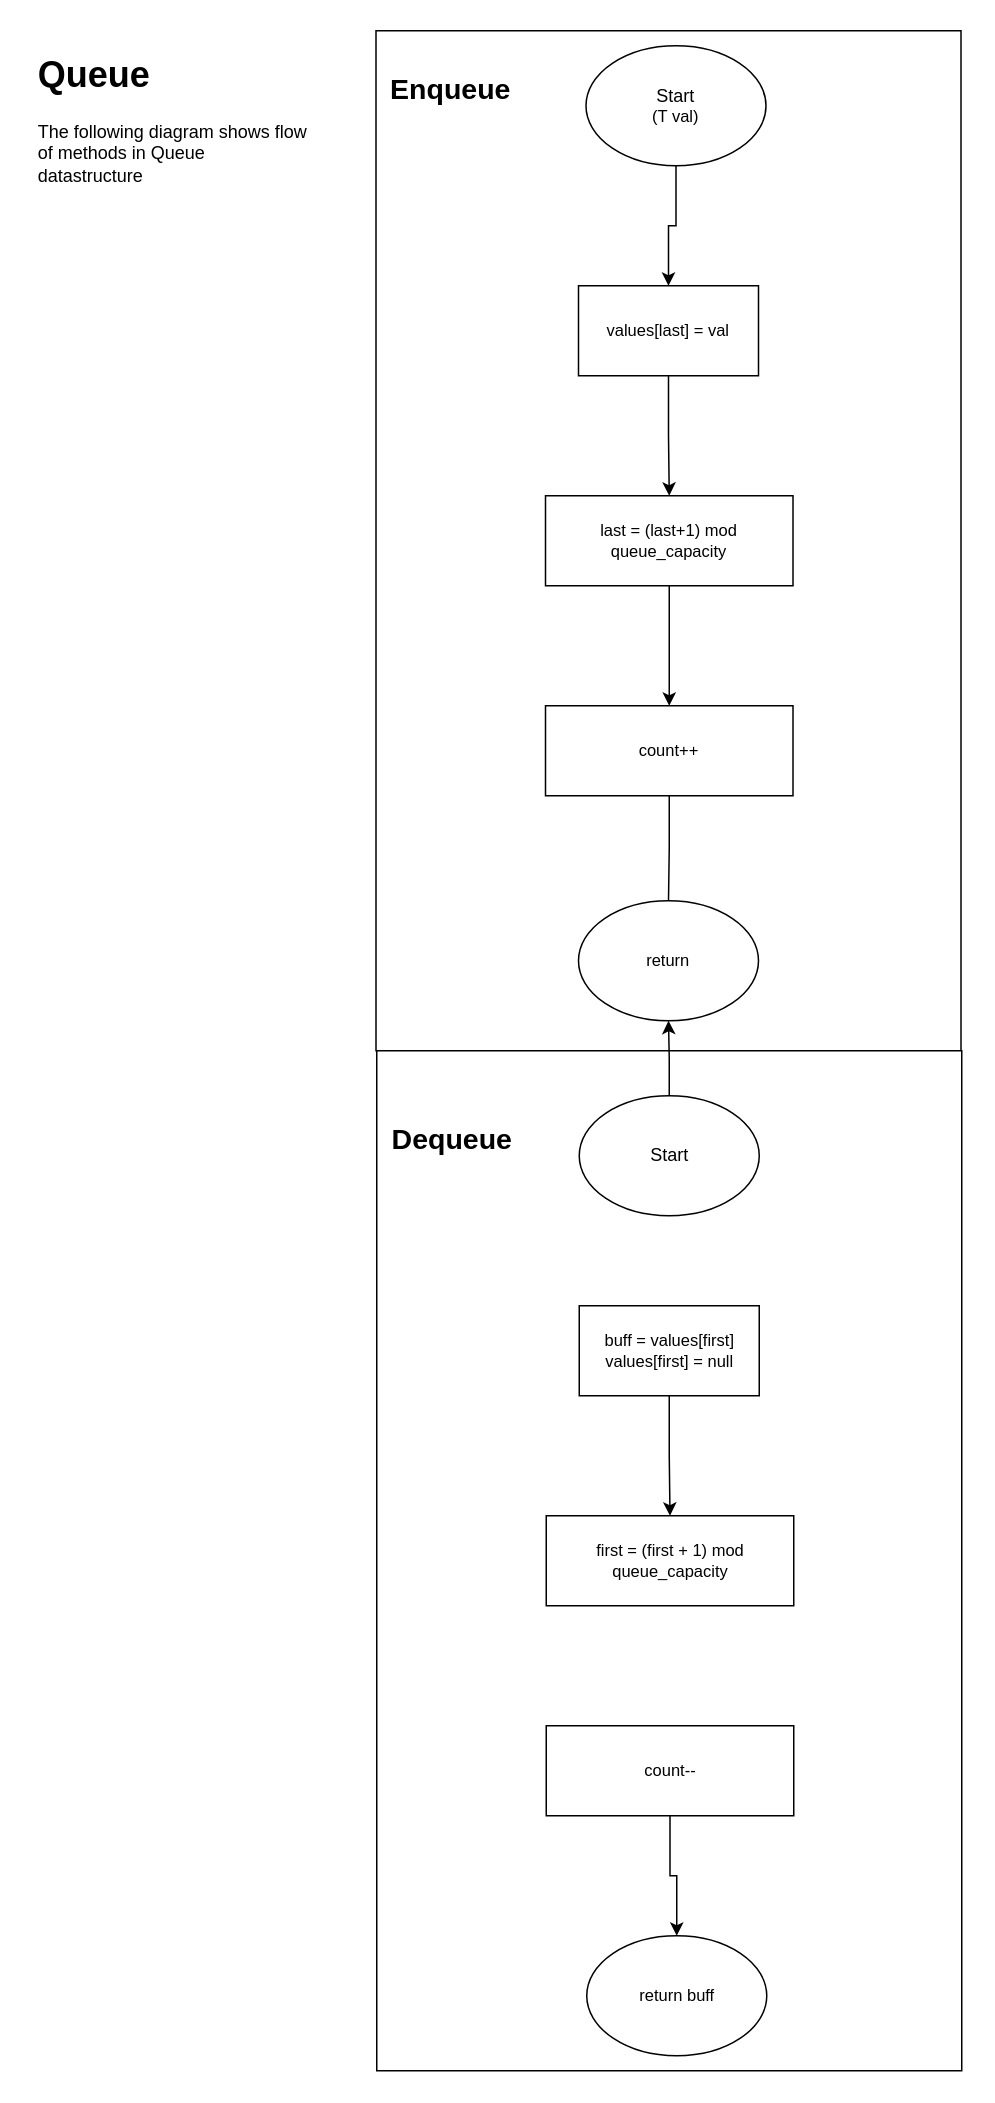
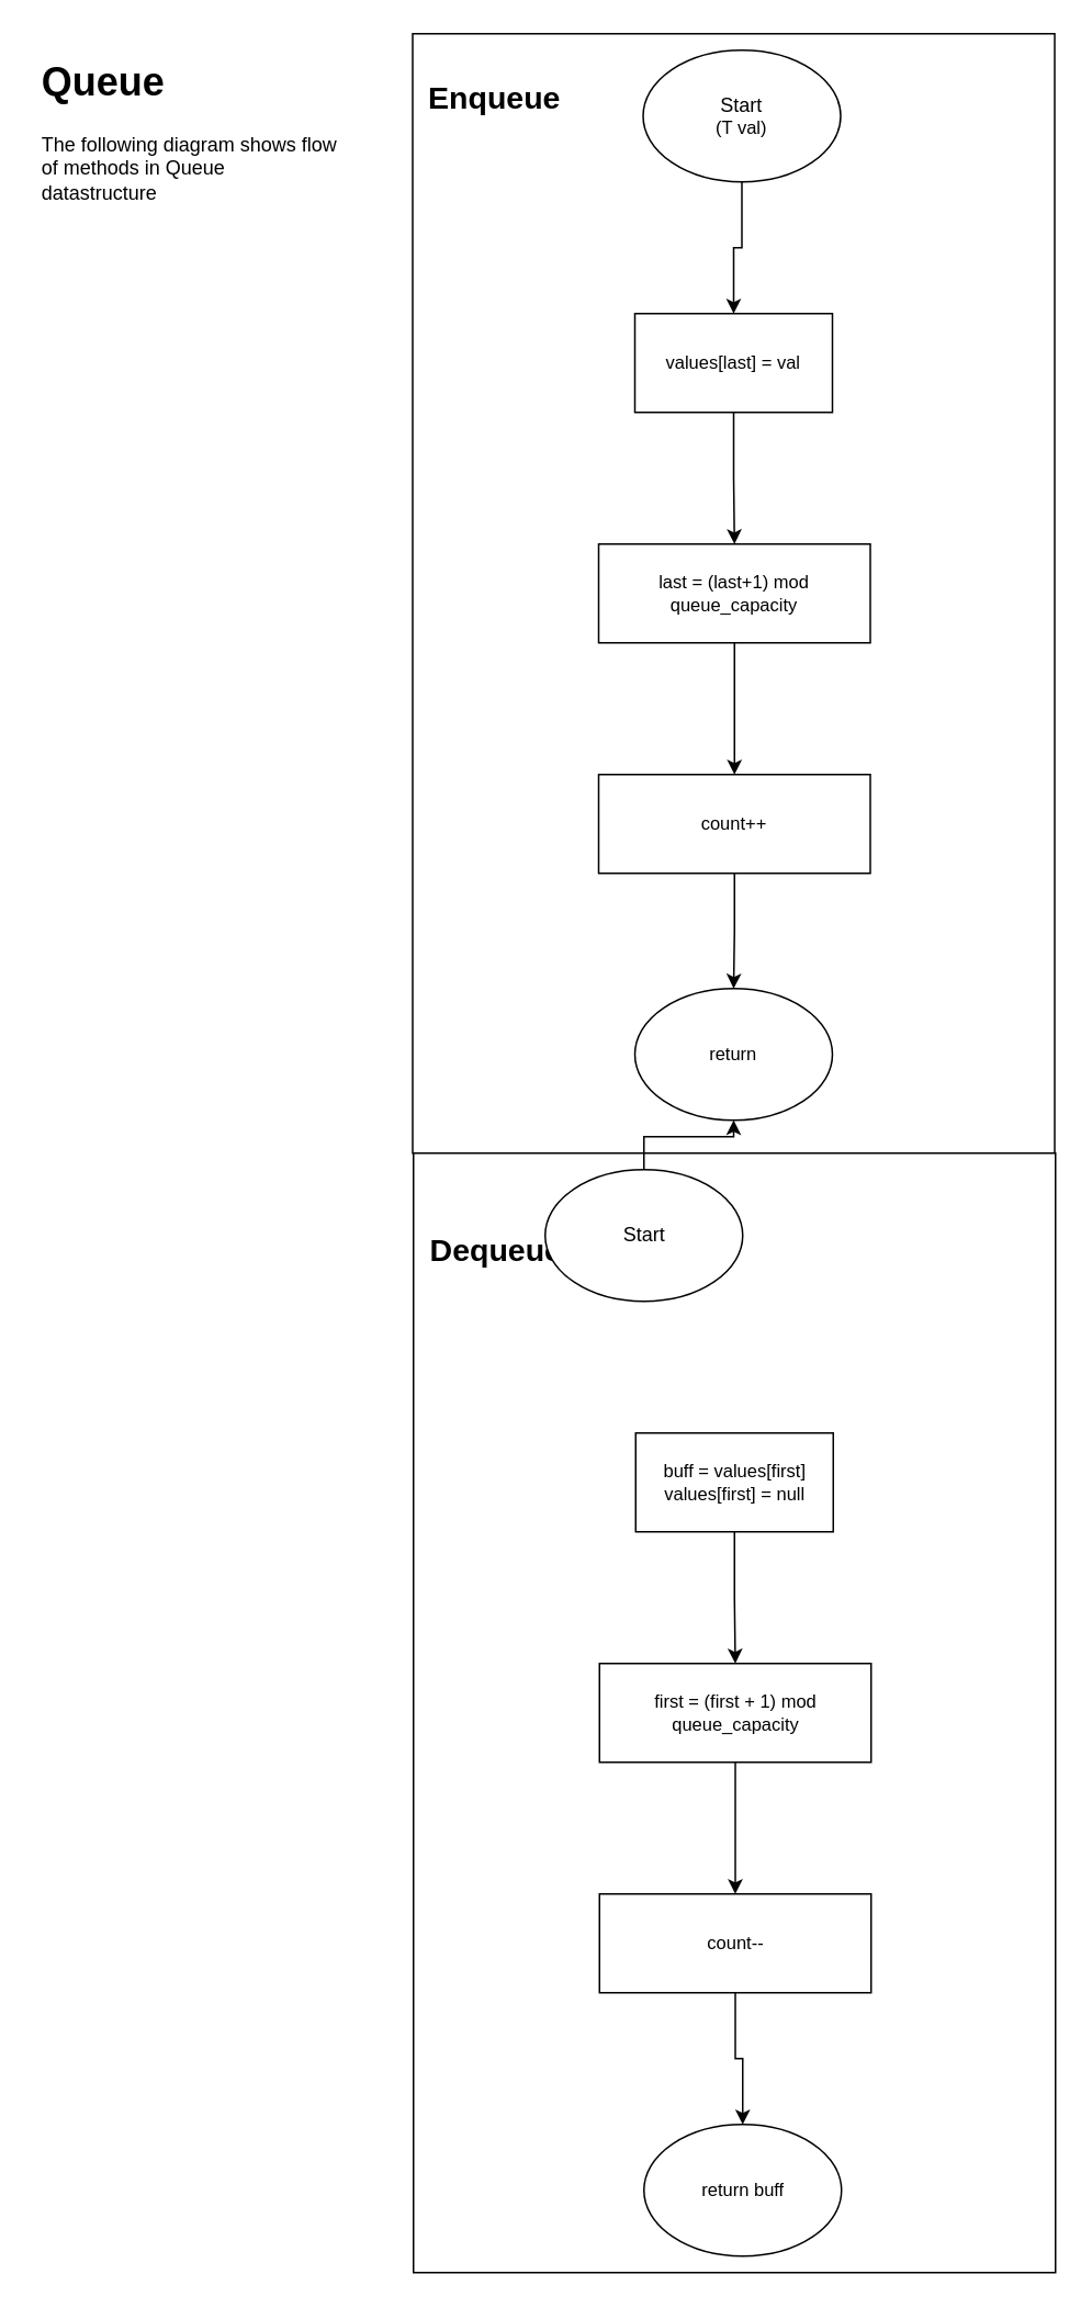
- <mxCell id="11" value="" style="edgeStyle=orthogonalEdgeStyle;rounded=0;orthogonalLoop=1;jettySize=auto;html=1;fontSize=11;endArrow=none;" edge="1" parent="1" source="12" target="13"><mxGeometry relative="1" as="geometry" /></mxCell>
+ <mxCell id="11" value="" style="edgeStyle=orthogonalEdgeStyle;rounded=0;orthogonalLoop=1;jettySize=auto;html=1;fontSize=11;" edge="1" parent="1" source="12" target="13"><mxGeometry relative="1" as="geometry" /></mxCell>
- <mxCell id="17" value="&lt;div&gt;&lt;font style=&quot;font-size: 12px&quot;&gt;Start&lt;/font&gt;&lt;/div&gt;" style="ellipse;whiteSpace=wrap;html=1;fontSize=11;" vertex="1" parent="1"><mxGeometry x="385.5" y="730" width="120" height="80" as="geometry" /></mxCell>
+ <mxCell id="17" value="&lt;div&gt;&lt;font style=&quot;font-size: 12px&quot;&gt;Start&lt;/font&gt;&lt;/div&gt;" style="ellipse;whiteSpace=wrap;html=1;fontSize=11;" vertex="1" parent="1"><mxGeometry x="330.5" y="710" width="120" height="80" as="geometry" /></mxCell>
+ <mxCell id="20" value="" style="edgeStyle=orthogonalEdgeStyle;rounded=0;orthogonalLoop=1;jettySize=auto;html=1;fontSize=11;" edge="1" source="21" target="23" parent="1"><mxGeometry relative="1" as="geometry" /></mxCell>
